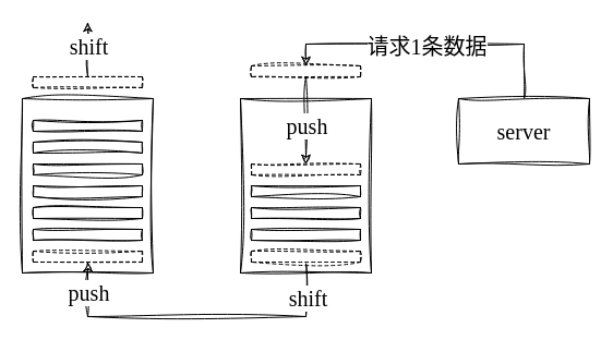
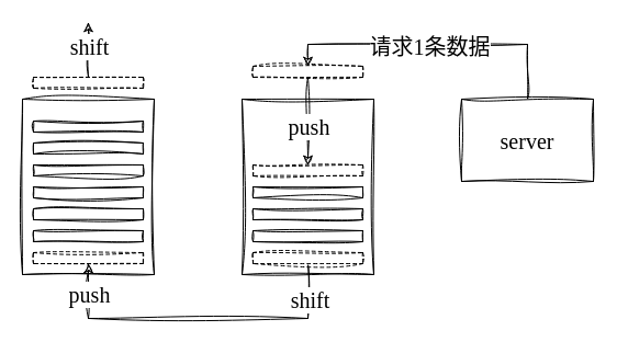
- <mxCell id="15" value="server" style="rounded=0;whiteSpace=wrap;html=1;sketch=1;hachureGap=4;jiggle=2;curveFitting=1;fontFamily=Architects Daughter;fontSource=https%3A%2F%2Ffonts.googleapis.com%2Fcss%3Ffamily%3DArchitects%2BDaughter;fontSize=20;" vertex="1" parent="1"><mxGeometry x="420" y="90" width="120" height="60" as="geometry" /></mxCell>
+ <mxCell id="15" value="server" style="rounded=0;whiteSpace=wrap;html=1;sketch=1;hachureGap=4;jiggle=2;curveFitting=1;fontFamily=Architects Daughter;fontSource=https%3A%2F%2Ffonts.googleapis.com%2Fcss%3Ffamily%3DArchitects%2BDaughter;fontSize=20;" vertex="1" parent="1"><mxGeometry x="420" y="90" width="120" height="75" as="geometry" /></mxCell>
